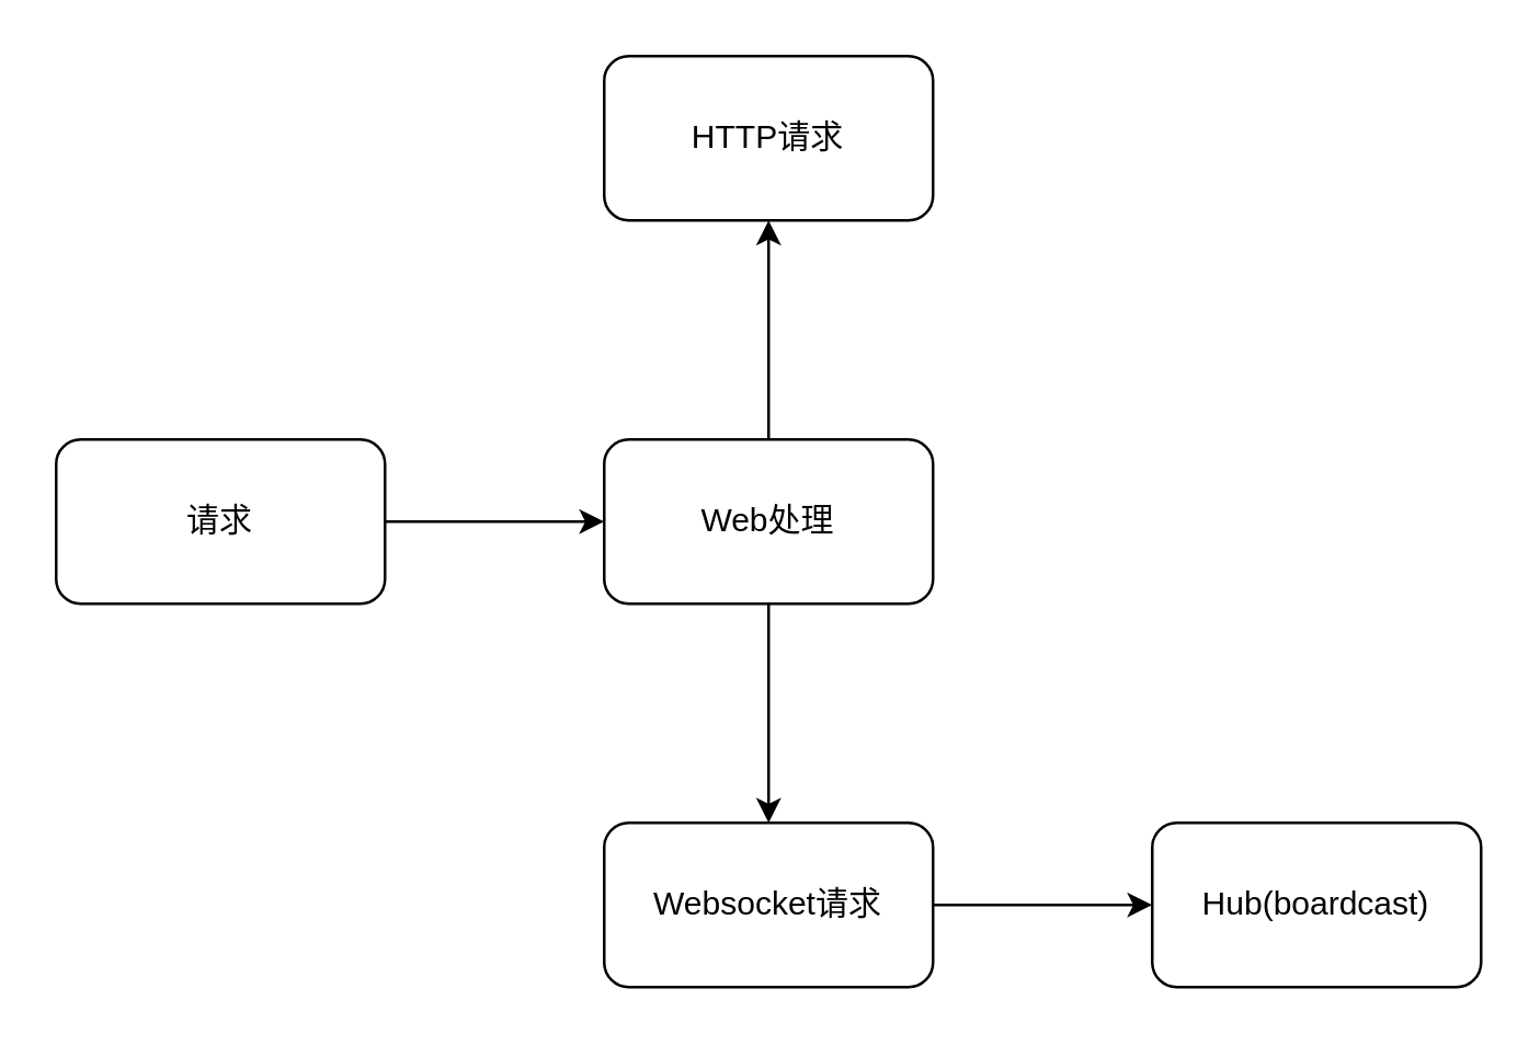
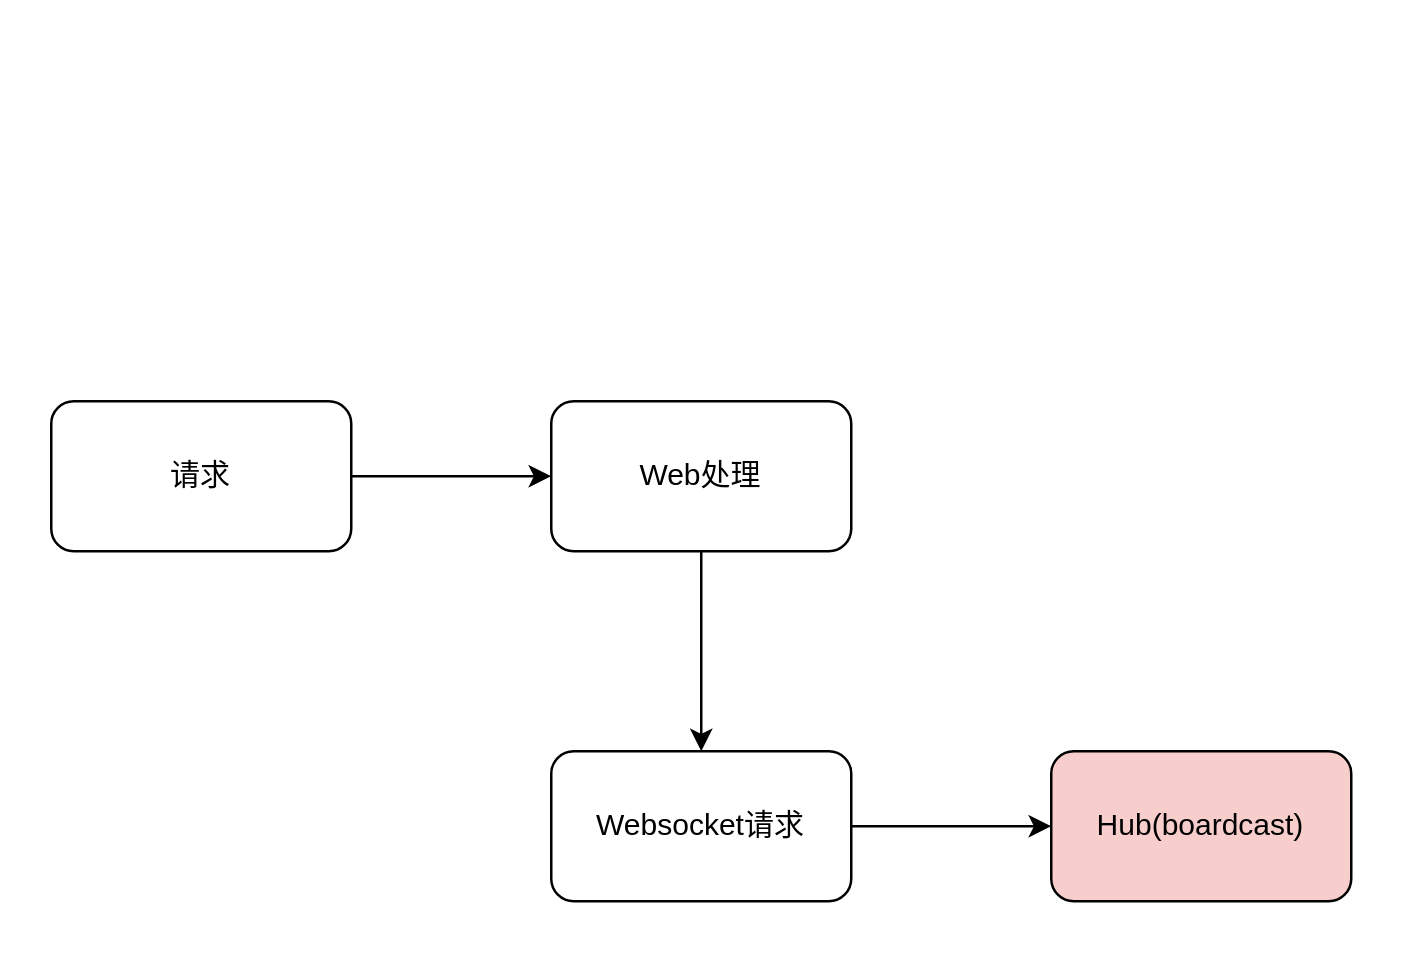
- <mxCell id="7" value="HTTP请求" style="whiteSpace=wrap;html=1;rounded=1;" vertex="1" parent="1"><mxGeometry x="220" y="20" width="120" height="60" as="geometry" /></mxCell>
- <mxCell id="4" value="" style="edgeStyle=orthogonalEdgeStyle;rounded=0;orthogonalLoop=1;jettySize=auto;html=1;" edge="1" parent="1" source="6" target="7"><mxGeometry relative="1" as="geometry" /></mxCell>
- <mxCell id="10" value="Hub(boardcast)" style="whiteSpace=wrap;html=1;rounded=1;" vertex="1" parent="1"><mxGeometry x="420" y="300" width="120" height="60" as="geometry" /></mxCell>
+ <mxCell id="10" value="Hub(boardcast)" style="whiteSpace=wrap;html=1;rounded=1;fillColor=#f8cecc;" vertex="1" parent="1"><mxGeometry x="420" y="300" width="120" height="60" as="geometry" /></mxCell>
